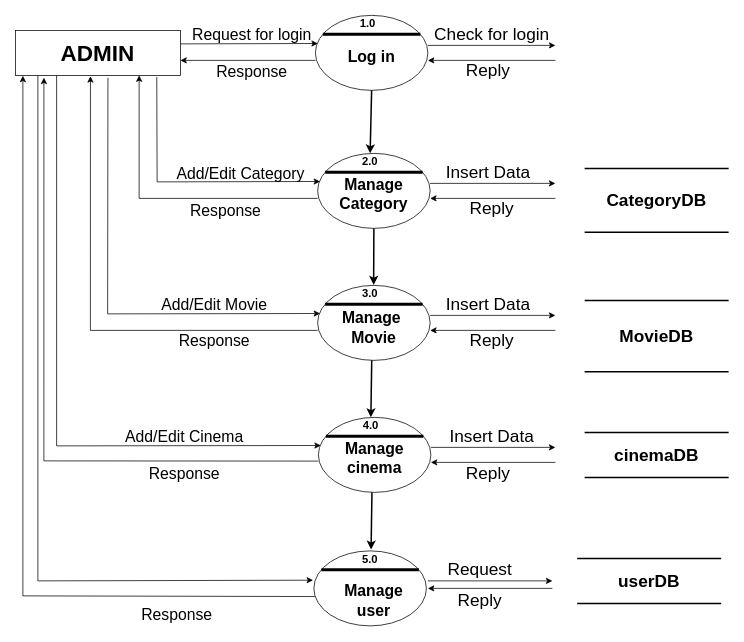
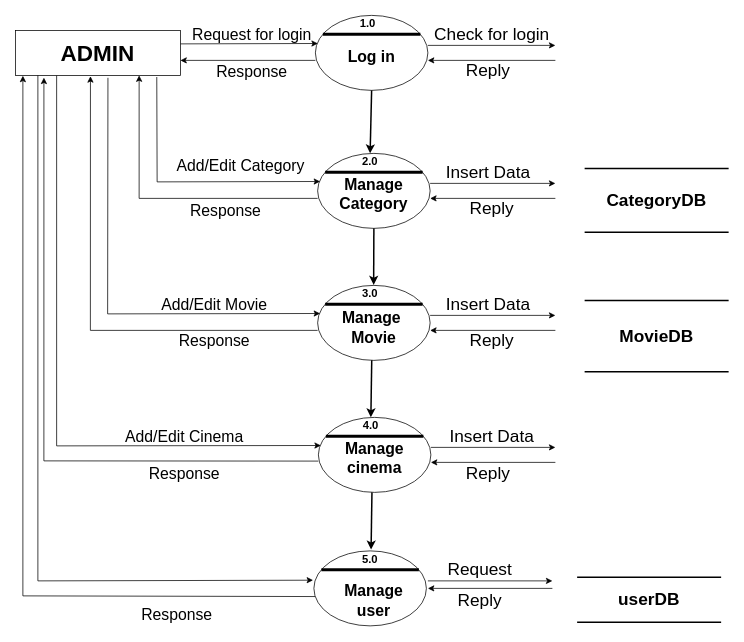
- <mxCell id="49" value="Add/Edit Category" style="text;html=1;align=center;verticalAlign=middle;resizable=0;points=[];autosize=1;strokeColor=none;fillColor=none;fontSize=21;" parent="1" vertex="1"><mxGeometry x="225" y="215" width="190" height="30" as="geometry" /></mxCell>
+ <mxCell id="49" value="Add/Edit Category" style="text;html=1;align=center;verticalAlign=middle;resizable=0;points=[];autosize=1;strokeColor=none;fillColor=none;fontSize=21;" parent="1" vertex="1"><mxGeometry x="225" y="205" width="190" height="30" as="geometry" /></mxCell>
- <mxCell id="38" value="cinemaDB" style="shape=partialRectangle;whiteSpace=wrap;html=1;left=0;right=0;fillColor=none;fontSize=23;fontStyle=1;verticalAlign=middle;horizontal=1;spacing=2;labelBorderColor=none;strokeWidth=2;" parent="1" vertex="1"><mxGeometry x="780" y="576" width="190" height="60" as="geometry" /></mxCell>
- <mxCell id="70" value="userDB" style="shape=partialRectangle;whiteSpace=wrap;html=1;left=0;right=0;fillColor=none;fontSize=23;fontStyle=1;verticalAlign=middle;horizontal=1;spacing=2;labelBorderColor=none;strokeWidth=2;" vertex="1" parent="1"><mxGeometry x="770" y="744" width="190" height="60" as="geometry" /></mxCell>
+ <mxCell id="70" value="userDB" style="shape=partialRectangle;whiteSpace=wrap;html=1;left=0;right=0;fillColor=none;fontSize=23;fontStyle=1;verticalAlign=middle;horizontal=1;spacing=2;labelBorderColor=none;strokeWidth=2;" vertex="1" parent="1"><mxGeometry x="770" y="769" width="190" height="60" as="geometry" /></mxCell>
